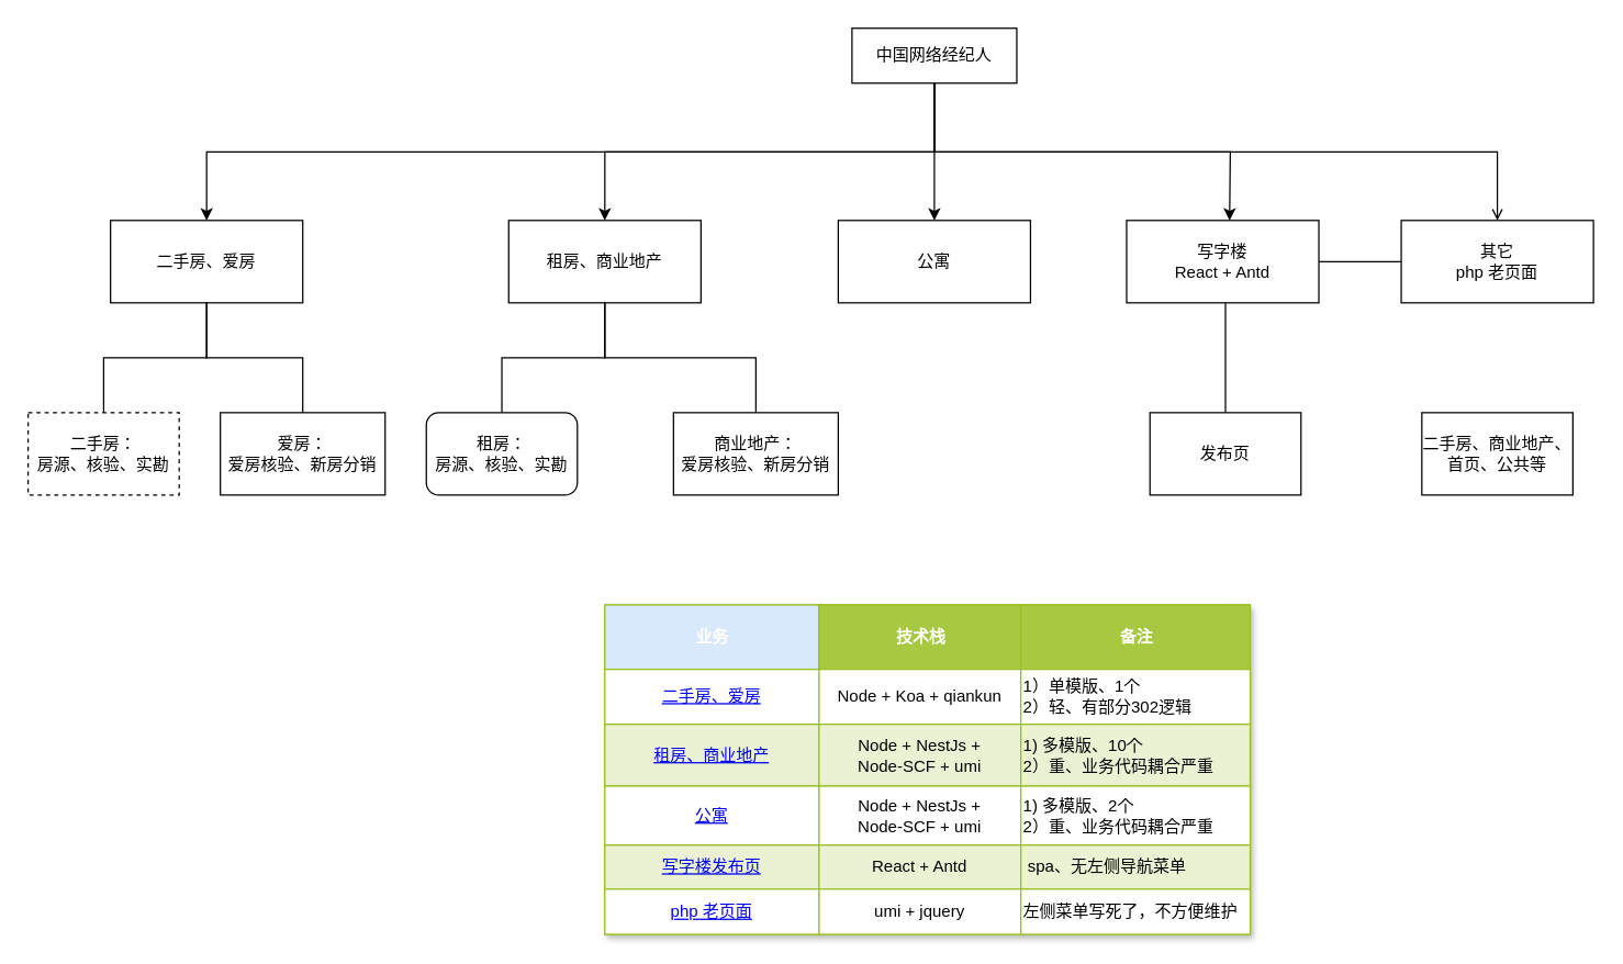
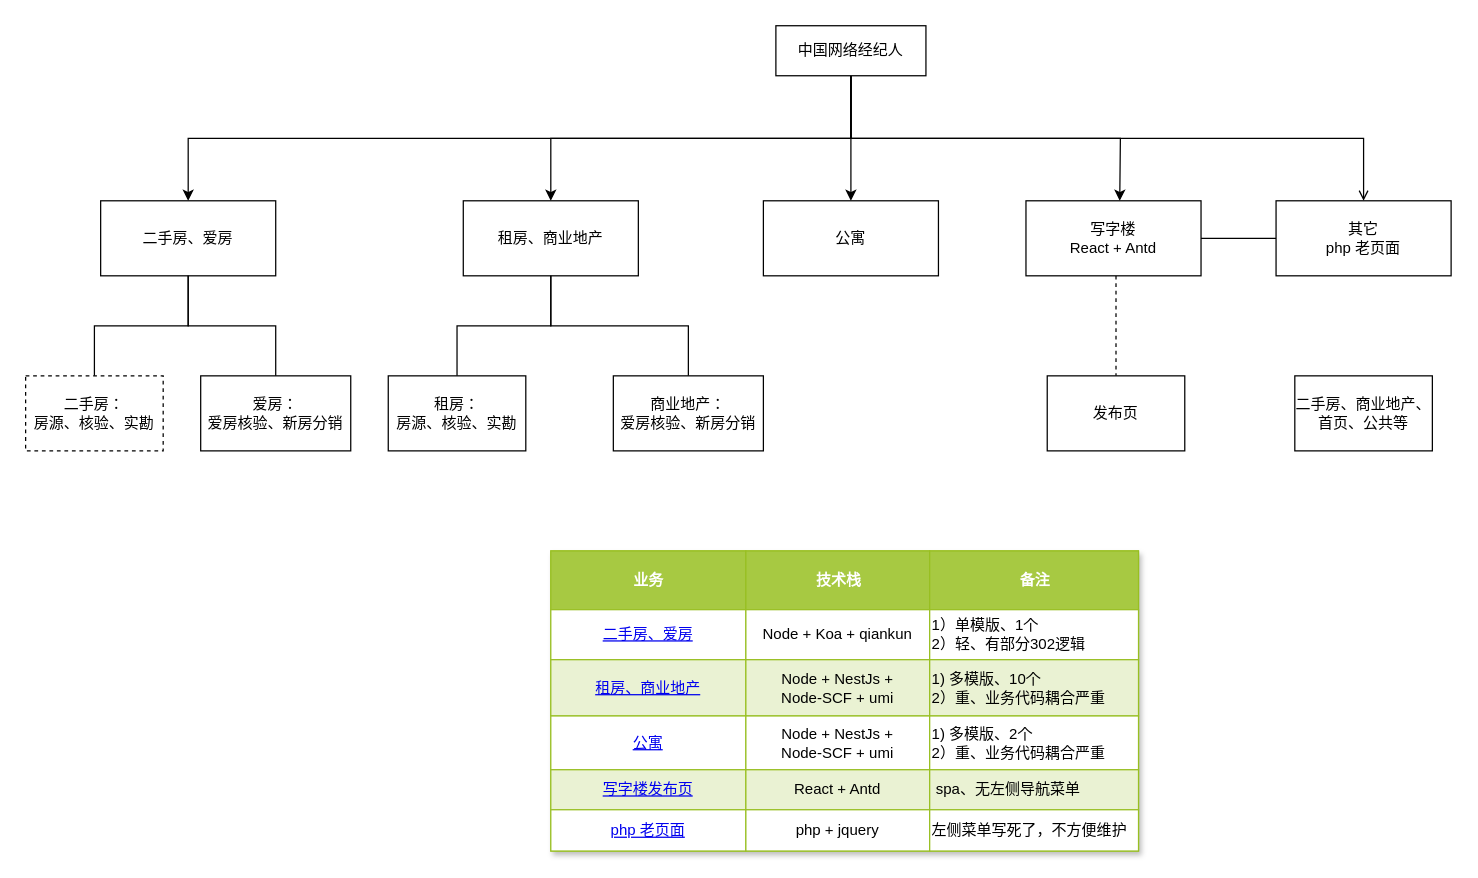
- <mxCell id="19" style="edgeStyle=elbowEdgeStyle;rounded=0;orthogonalLoop=1;jettySize=auto;html=1;startArrow=none;endArrow=none;" edge="1" parent="1" source="20" target="23"><mxGeometry relative="1" as="geometry" /></mxCell>
+ <mxCell id="19" style="edgeStyle=elbowEdgeStyle;rounded=0;orthogonalLoop=1;jettySize=auto;html=1;startArrow=none;endArrow=none;dashed=1;" edge="1" parent="1" source="20" target="23"><mxGeometry relative="1" as="geometry" /></mxCell>
- <mxCell id="11" value="租房：&lt;br&gt;房源、核验、实勘" style="whiteSpace=wrap;html=1;align=center;verticalAlign=middle;treeFolding=1;treeMoving=1;newEdgeStyle={&quot;edgeStyle&quot;:&quot;elbowEdgeStyle&quot;,&quot;startArrow&quot;:&quot;none&quot;,&quot;endArrow&quot;:&quot;none&quot;};rounded=1;" vertex="1" parent="1"><mxGeometry x="310" y="300" width="110" height="60" as="geometry" /></mxCell>
+ <mxCell id="11" value="租房：&lt;br&gt;房源、核验、实勘" style="whiteSpace=wrap;html=1;align=center;verticalAlign=middle;treeFolding=1;treeMoving=1;newEdgeStyle={&quot;edgeStyle&quot;:&quot;elbowEdgeStyle&quot;,&quot;startArrow&quot;:&quot;none&quot;,&quot;endArrow&quot;:&quot;none&quot;};" vertex="1" parent="1"><mxGeometry x="310" y="300" width="110" height="60" as="geometry" /></mxCell>
- <mxCell id="26" value="业务" style="connectable=0;recursiveResize=0;strokeColor=inherit;fillColor=#dae8fc;align=center;fontStyle=1;fontColor=#FFFFFF;html=1;" vertex="1" parent="25"><mxGeometry width="156" height="47" as="geometry"><mxRectangle width="156" height="47" as="alternateBounds" /></mxGeometry></mxCell>
+ <mxCell id="26" value="业务" style="connectable=0;recursiveResize=0;strokeColor=inherit;fillColor=#A7C942;align=center;fontStyle=1;fontColor=#FFFFFF;html=1;" vertex="1" parent="25"><mxGeometry width="156" height="47" as="geometry"><mxRectangle width="156" height="47" as="alternateBounds" /></mxGeometry></mxCell>
- <mxCell id="47" value="umi + jquery" style="connectable=0;recursiveResize=0;whiteSpace=wrap;html=1;strokeColor=#98BF21;" vertex="1" parent="45"><mxGeometry x="156" width="147" height="33" as="geometry"><mxRectangle width="147" height="33" as="alternateBounds" /></mxGeometry></mxCell>
+ <mxCell id="47" value="php + jquery" style="connectable=0;recursiveResize=0;whiteSpace=wrap;html=1;strokeColor=#98BF21;" vertex="1" parent="45"><mxGeometry x="156" width="147" height="33" as="geometry"><mxRectangle width="147" height="33" as="alternateBounds" /></mxGeometry></mxCell>
